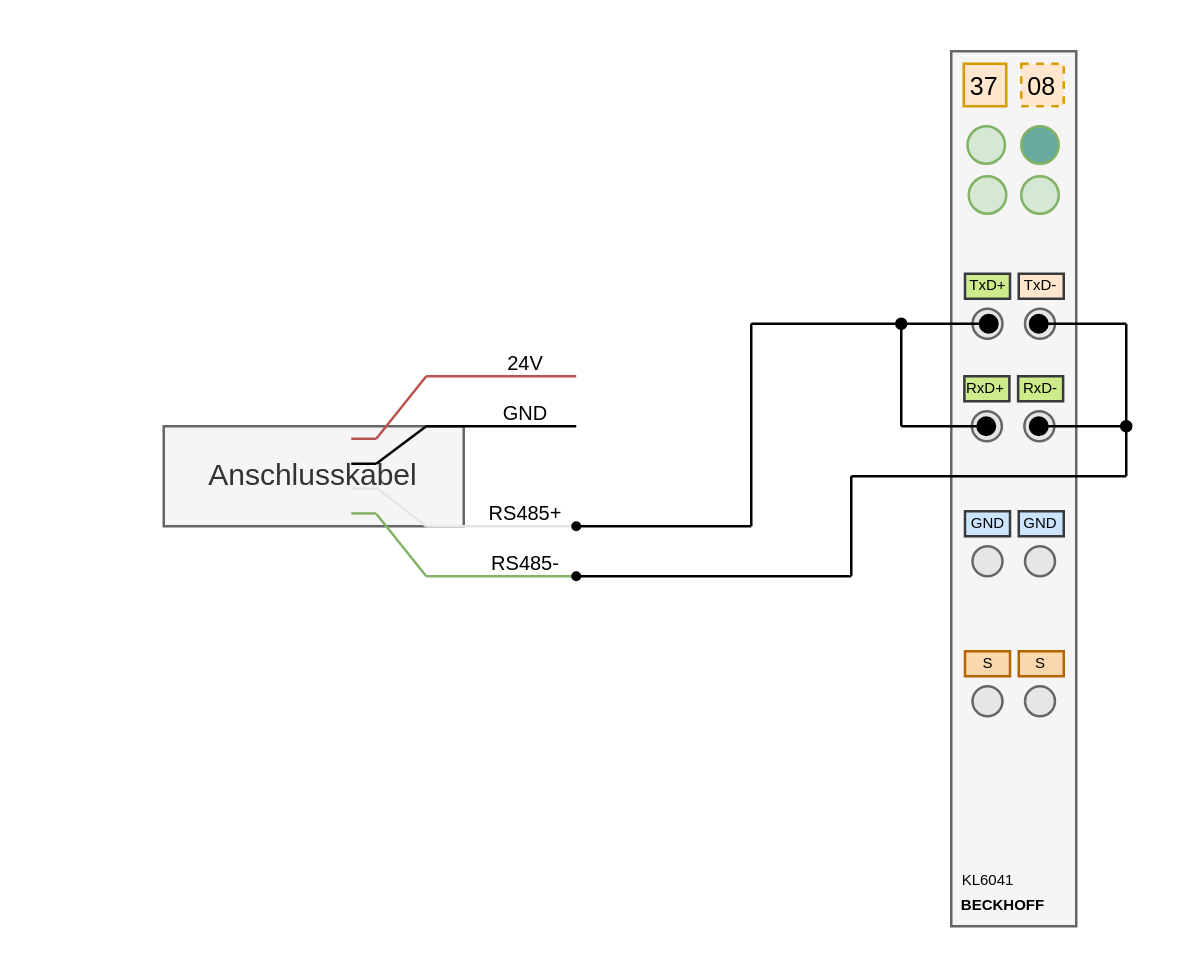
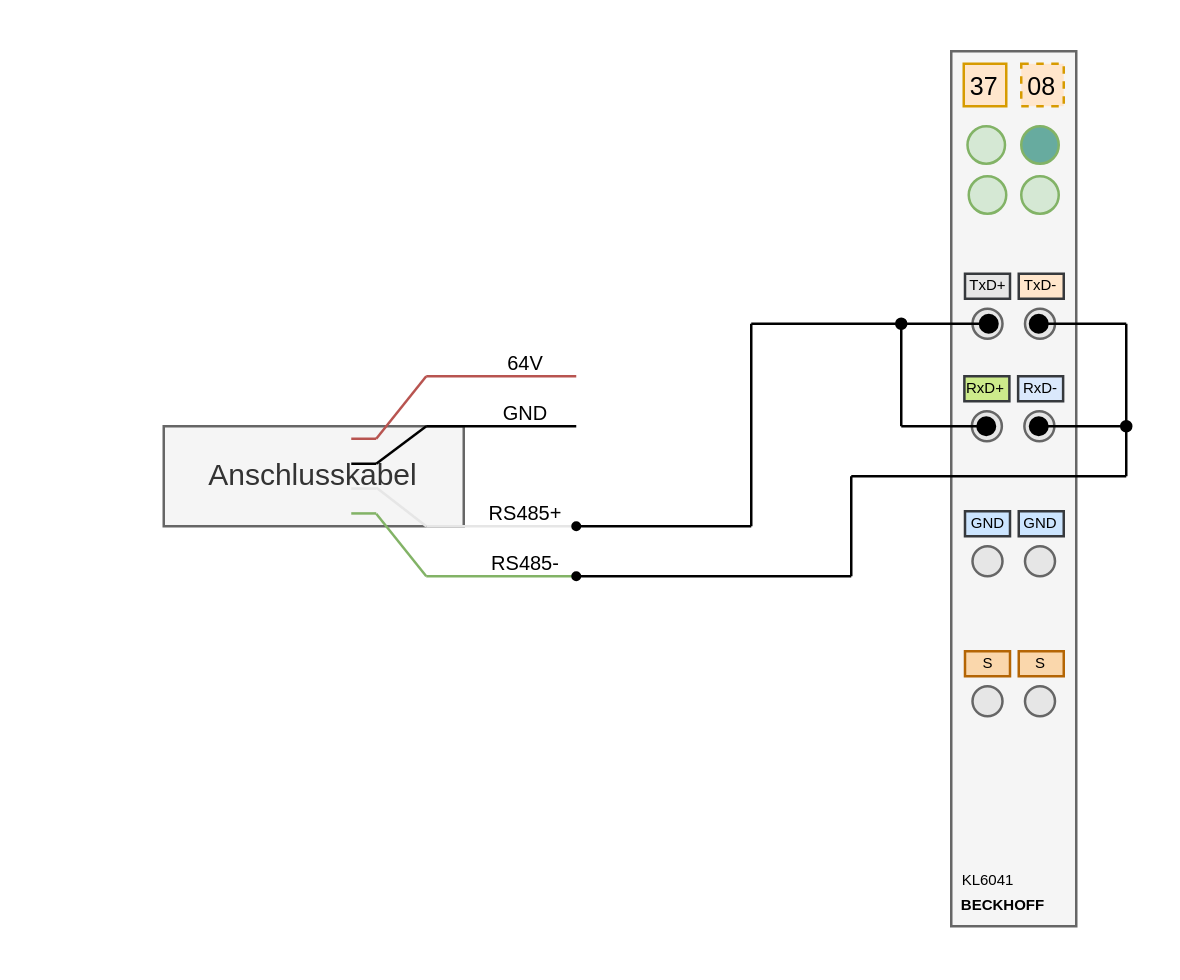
- <mxCell id="30" value="TxD+" style="rounded=0;whiteSpace=wrap;html=1;fontSize=6;fillColor=#cdeb8b;strokeColor=#36393d;" vertex="1" parent="20"><mxGeometry x="5.5" y="89" width="18" height="10" as="geometry" /></mxCell>
+ <mxCell id="30" value="TxD+" style="rounded=0;whiteSpace=wrap;html=1;fontSize=6;fillColor=#e6e6e6;strokeColor=#36393d;" vertex="1" parent="20"><mxGeometry x="5.5" y="89" width="18" height="10" as="geometry" /></mxCell>
- <mxCell id="16" value="24V" style="text;html=1;align=center;verticalAlign=middle;whiteSpace=wrap;rounded=0;fontSize=8;" vertex="1" parent="2"><mxGeometry x="180" width="20" height="10" as="geometry" /></mxCell>
+ <mxCell id="16" value="64V" style="text;html=1;align=center;verticalAlign=middle;whiteSpace=wrap;rounded=0;fontSize=8;" vertex="1" parent="2"><mxGeometry x="180" width="20" height="10" as="geometry" /></mxCell>
- <mxCell id="35" value="RxD-" style="rounded=0;whiteSpace=wrap;html=1;fontSize=6;fillColor=#cdeb8b;strokeColor=#36393d;" vertex="1" parent="20"><mxGeometry x="26.75" y="130" width="18" height="10" as="geometry" /></mxCell>
+ <mxCell id="35" value="RxD-" style="rounded=0;whiteSpace=wrap;html=1;fontSize=6;fillColor=#dae8fc;strokeColor=#36393d;" vertex="1" parent="20"><mxGeometry x="26.75" y="130" width="18" height="10" as="geometry" /></mxCell>
